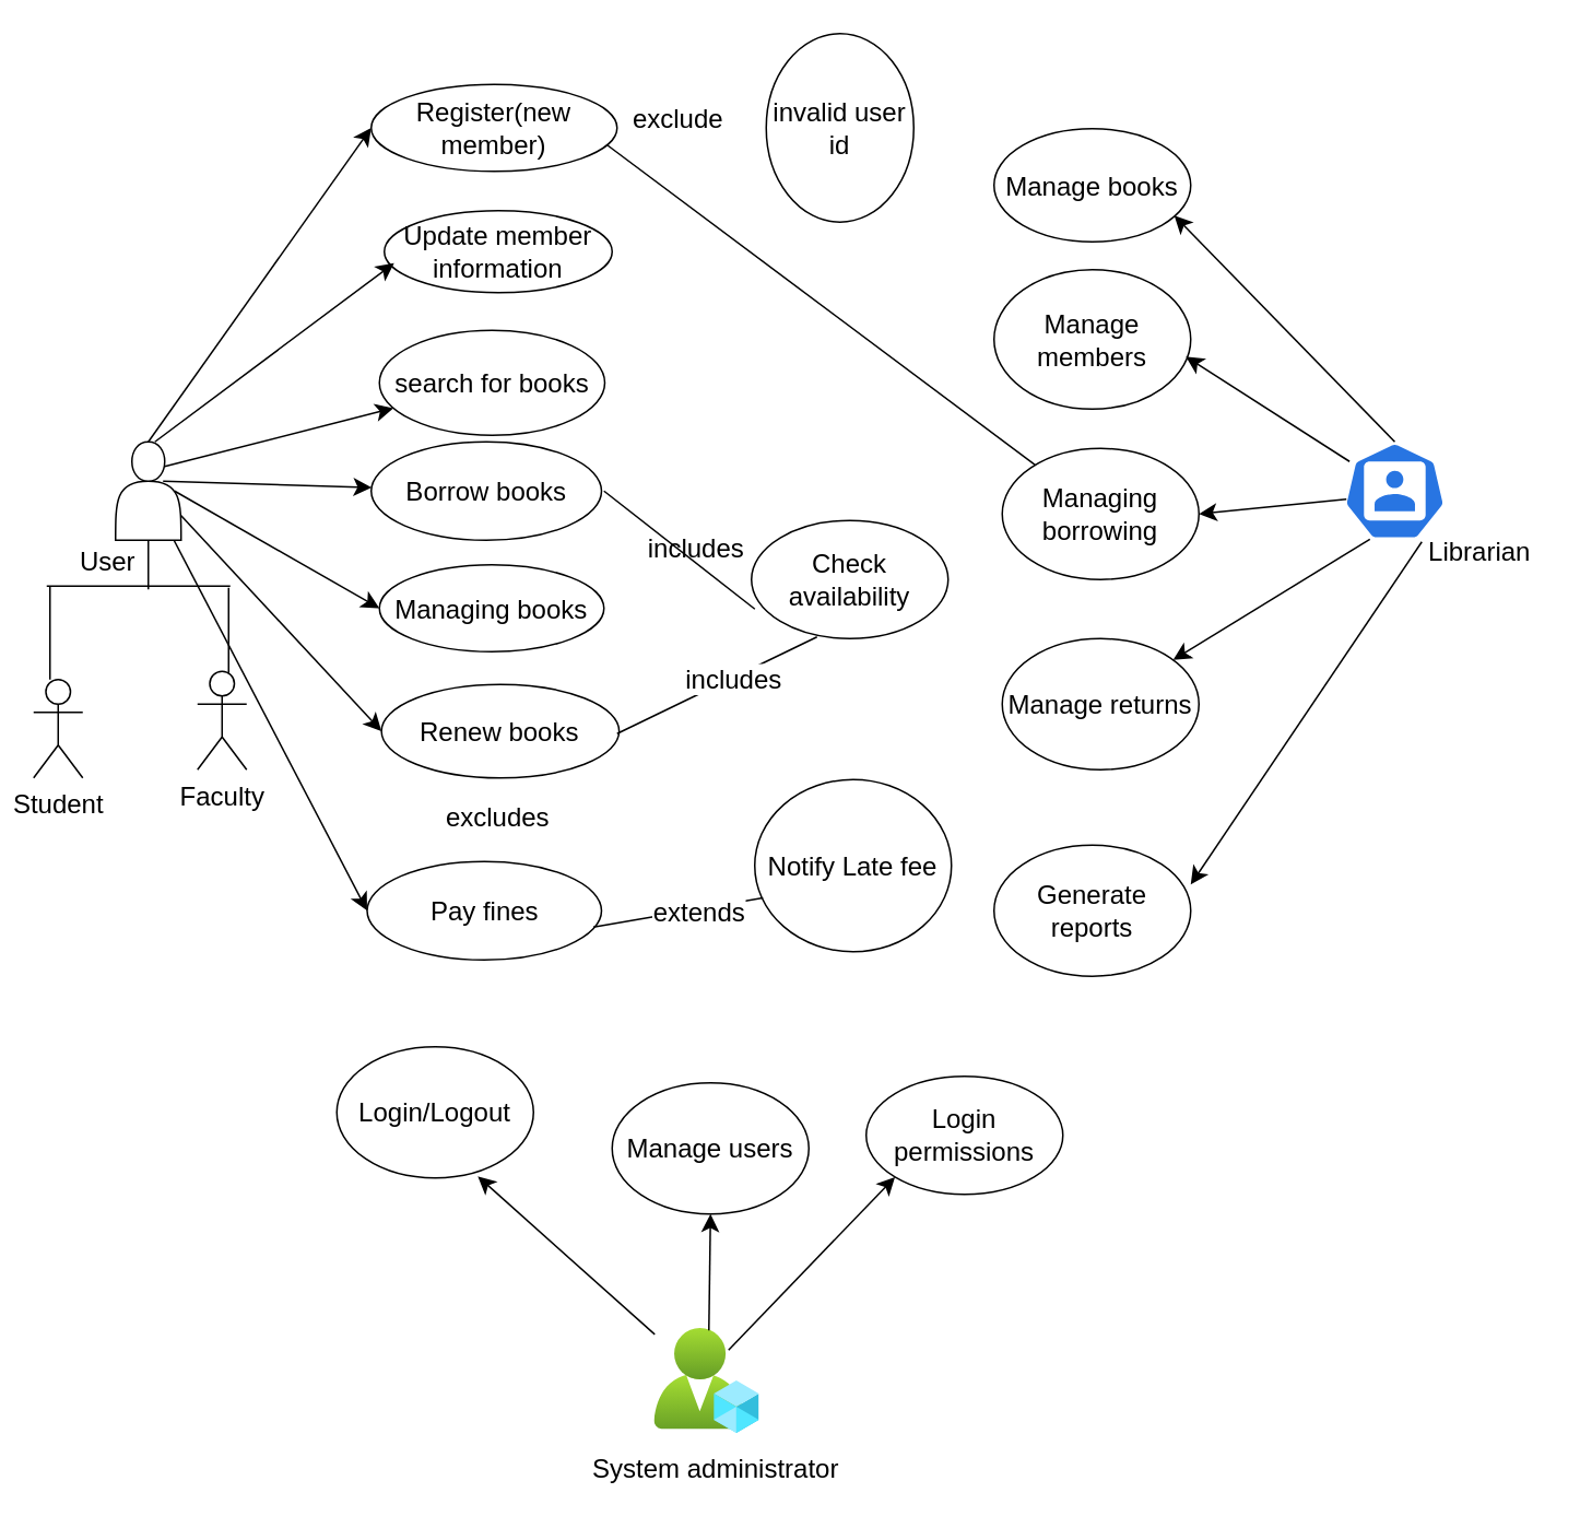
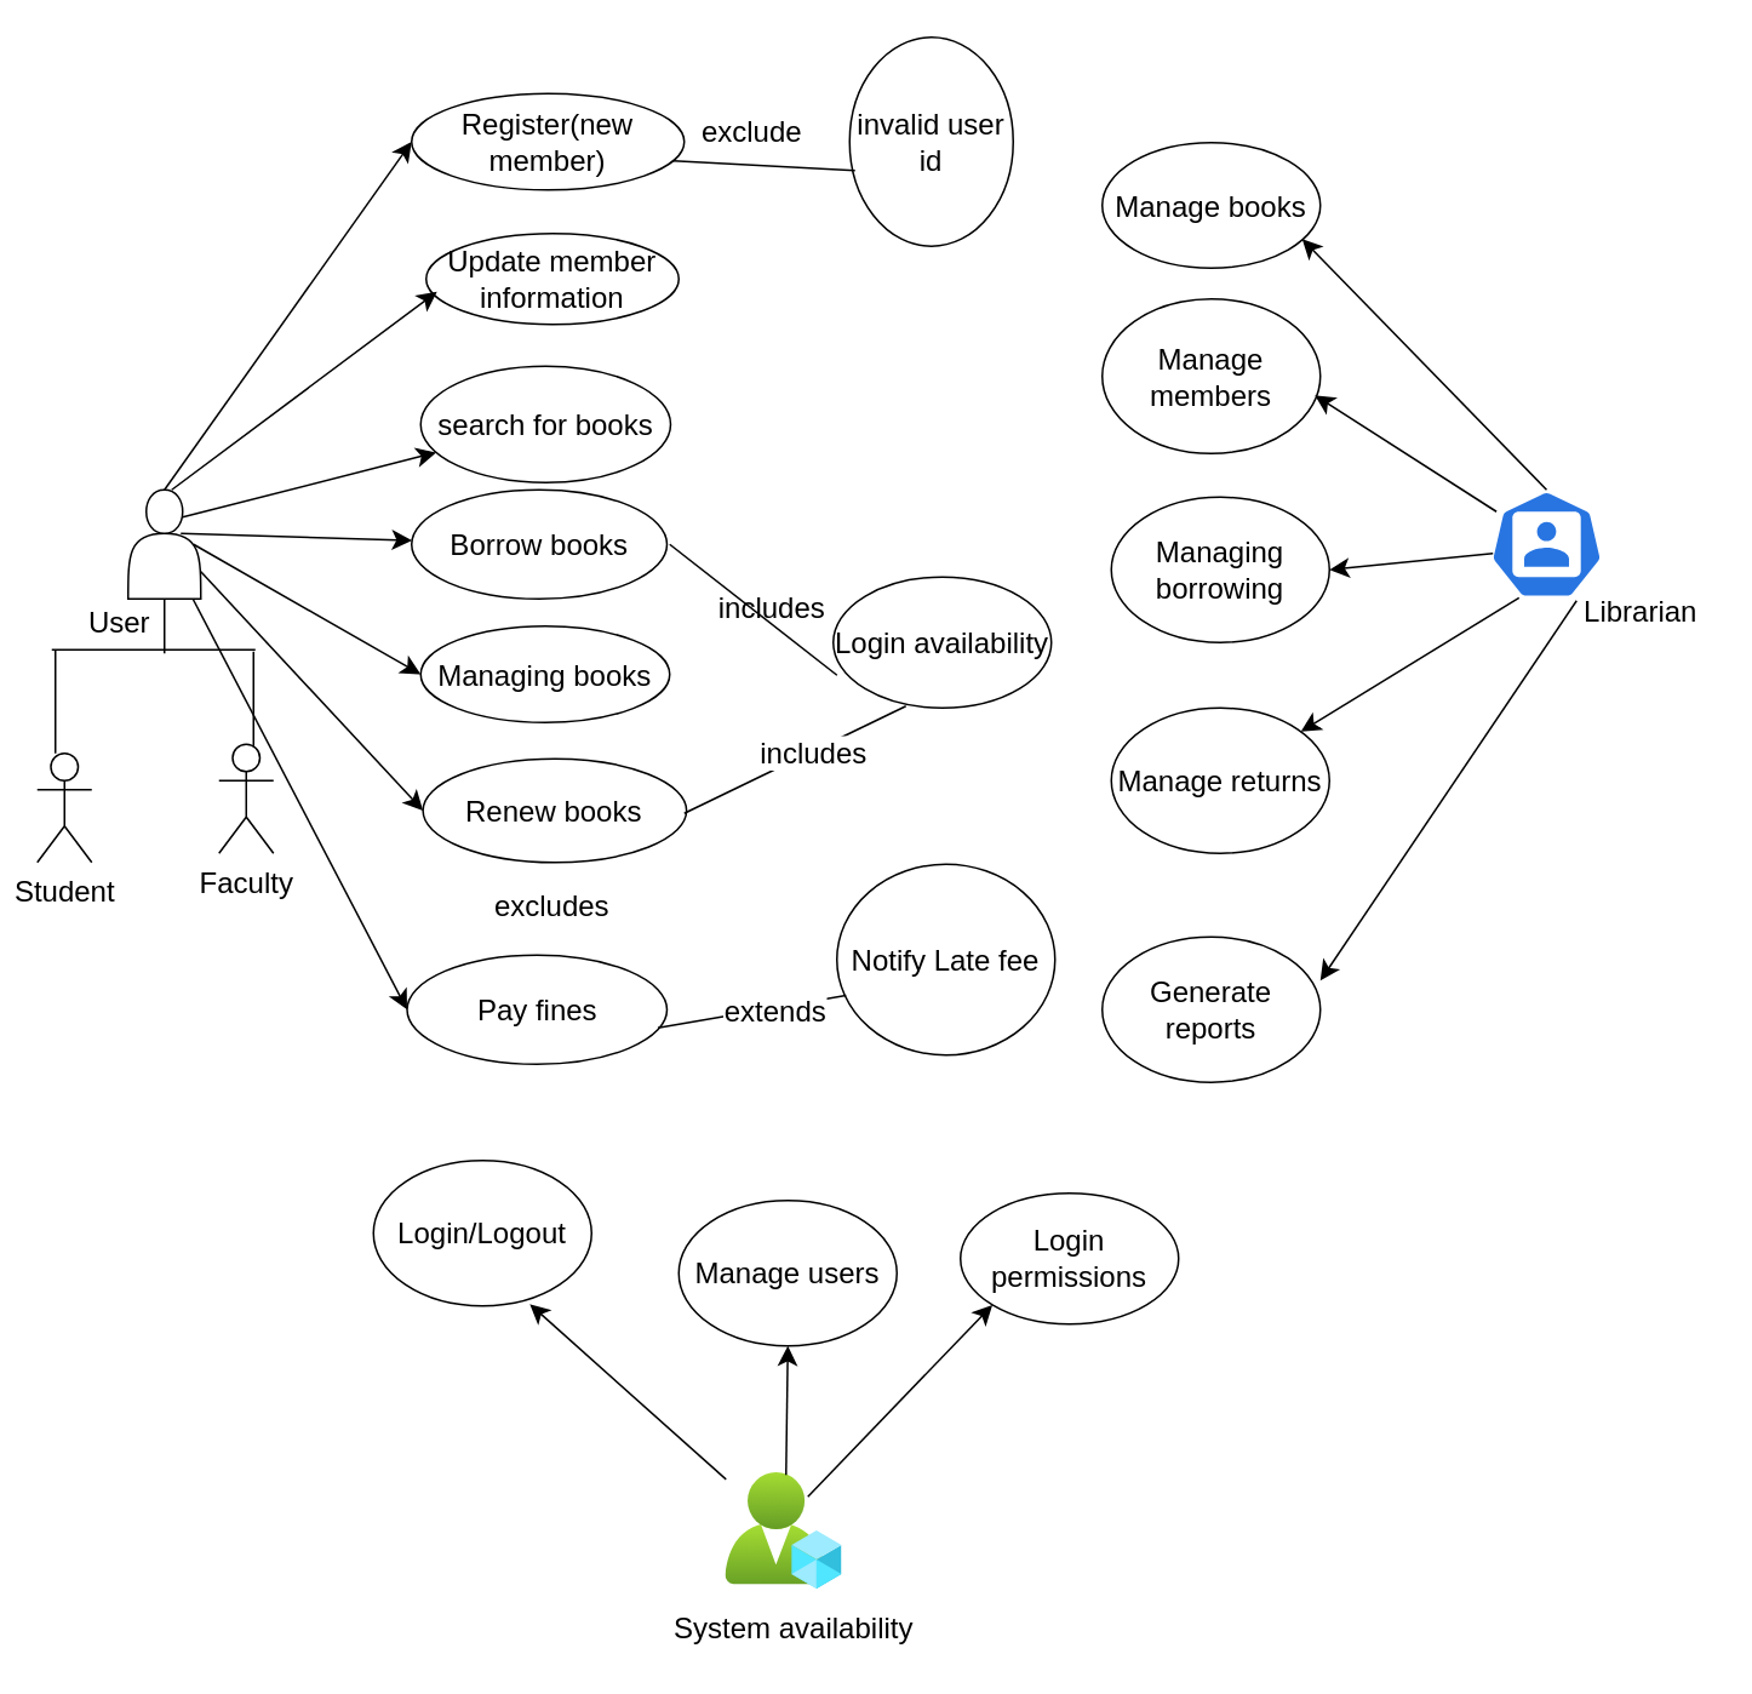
- <mxCell id="43" value="" style="endArrow=none;html=1;rounded=0;fontSize=12;startSize=8;endSize=8;curved=1;exitX=0.96;exitY=0.698;exitDx=0;exitDy=0;exitPerimeter=0;" edge="1" parent="1" source="5" target="15"><mxGeometry width="50" height="50" relative="1" as="geometry"><mxPoint x="471" y="297" as="sourcePoint" /><mxPoint x="521" y="247" as="targetPoint" /></mxGeometry></mxCell>
+ <mxCell id="43" value="" style="endArrow=none;html=1;rounded=0;fontSize=12;startSize=8;endSize=8;curved=1;exitX=0.96;exitY=0.698;exitDx=0;exitDy=0;exitPerimeter=0;entryX=0.033;entryY=0.638;entryDx=0;entryDy=0;entryPerimeter=0;" edge="1" parent="1" source="5" target="42"><mxGeometry width="50" height="50" relative="1" as="geometry"><mxPoint x="471" y="297" as="sourcePoint" /><mxPoint x="521" y="247" as="targetPoint" /></mxGeometry></mxCell>
- <mxCell id="45" value="Check availability" style="ellipse;whiteSpace=wrap;html=1;fontSize=16;" vertex="1" parent="1"><mxGeometry x="458" y="317" width="120" height="72" as="geometry" /></mxCell>
+ <mxCell id="45" value="Login availability" style="ellipse;whiteSpace=wrap;html=1;fontSize=16;" vertex="1" parent="1"><mxGeometry x="458" y="317" width="120" height="72" as="geometry" /></mxCell>
- <mxCell id="56" value="System administrator" style="text;html=1;align=center;verticalAlign=middle;resizable=0;points=[];autosize=1;strokeColor=none;fillColor=none;fontSize=16;" vertex="1" parent="1"><mxGeometry x="352" y="879" width="168" height="31" as="geometry" /></mxCell>
+ <mxCell id="56" value="System availability" style="text;html=1;align=center;verticalAlign=middle;resizable=0;points=[];autosize=1;strokeColor=none;fillColor=none;fontSize=16;" vertex="1" parent="1"><mxGeometry x="352" y="879" width="168" height="31" as="geometry" /></mxCell>
